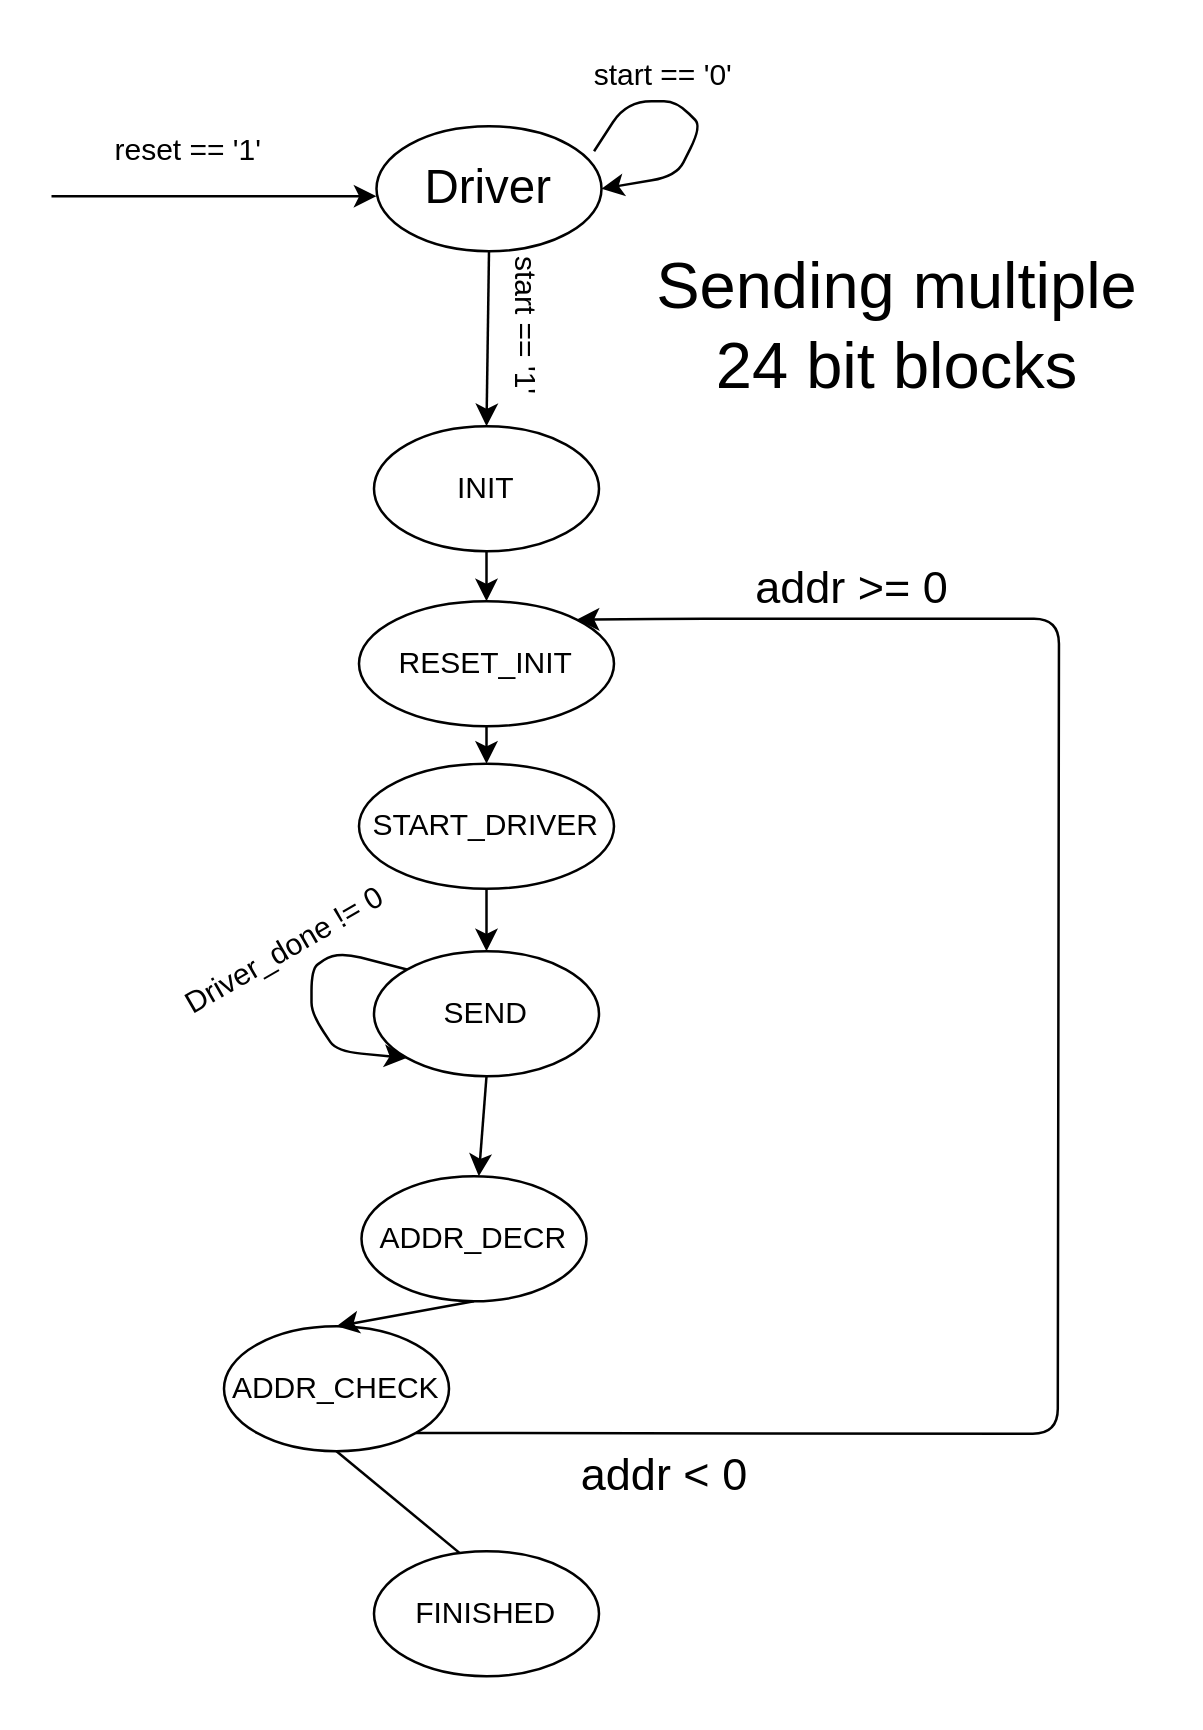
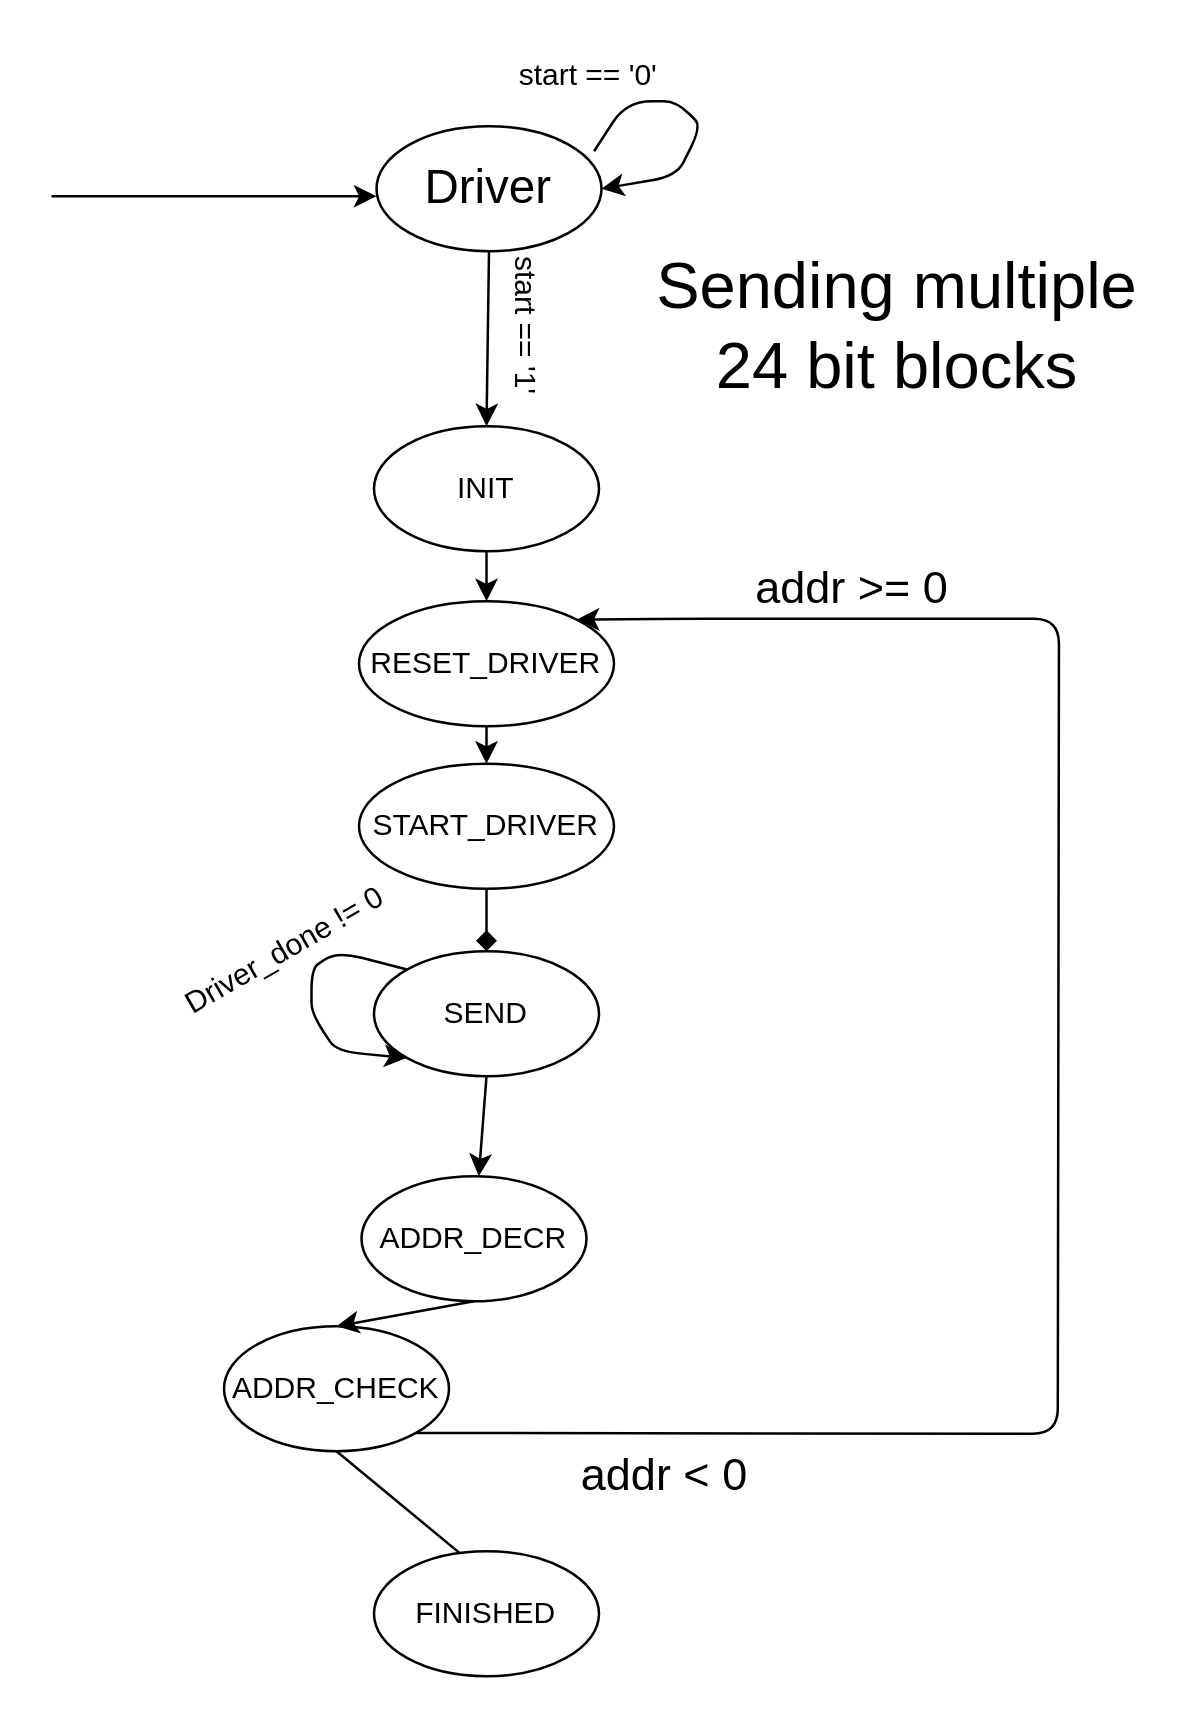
- <mxCell id="4" value="start == '0'" style="text;html=1;strokeColor=none;fillColor=none;align=center;verticalAlign=middle;whiteSpace=wrap;rounded=0;" vertex="1" parent="1"><mxGeometry x="230" y="20" width="70" height="20" as="geometry" /></mxCell>
+ <mxCell id="4" value="start == '0'" style="text;html=1;strokeColor=none;fillColor=none;align=center;verticalAlign=middle;whiteSpace=wrap;rounded=0;" vertex="1" parent="1"><mxGeometry x="200" y="20" width="70" height="20" as="geometry" /></mxCell>
- <mxCell id="9" value="reset == '1'" style="text;html=1;strokeColor=none;fillColor=none;align=center;verticalAlign=middle;whiteSpace=wrap;rounded=0;" vertex="1" parent="1"><mxGeometry x="40" y="50" width="70" height="20" as="geometry" /></mxCell>
- <mxCell id="25" value="RESET_INIT" style="ellipse;whiteSpace=wrap;html=1;" vertex="1" parent="1"><mxGeometry x="143" y="240" width="102" height="50" as="geometry" /></mxCell>
+ <mxCell id="25" value="RESET_DRIVER" style="ellipse;whiteSpace=wrap;html=1;" vertex="1" parent="1"><mxGeometry x="143" y="240" width="102" height="50" as="geometry" /></mxCell>
- <mxCell id="26" value="" style="endArrow=classic;html=1;exitX=0.5;exitY=1;exitDx=0;exitDy=0;entryX=0.5;entryY=0;entryDx=0;entryDy=0;" edge="1" parent="1" source="24" target="10"><mxGeometry width="50" height="50" relative="1" as="geometry"><mxPoint x="159" y="210" as="sourcePoint" /><mxPoint x="90" y="240" as="targetPoint" /><Array as="points" /></mxGeometry></mxCell>
+ <mxCell id="26" value="" style="endArrow=diamond;html=1;exitX=0.5;exitY=1;exitDx=0;exitDy=0;entryX=0.5;entryY=0;entryDx=0;entryDy=0;" edge="1" parent="1" source="24" target="10"><mxGeometry width="50" height="50" relative="1" as="geometry"><mxPoint x="159" y="210" as="sourcePoint" /><mxPoint x="90" y="240" as="targetPoint" /><Array as="points" /></mxGeometry></mxCell>
